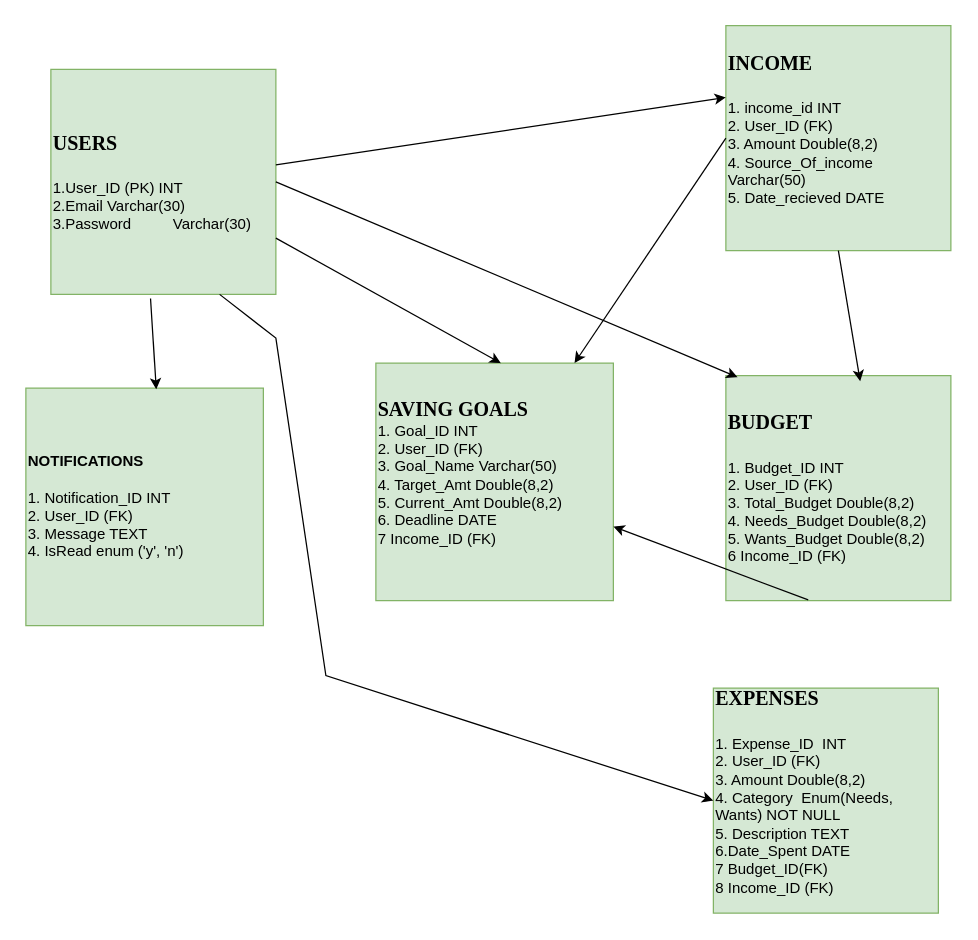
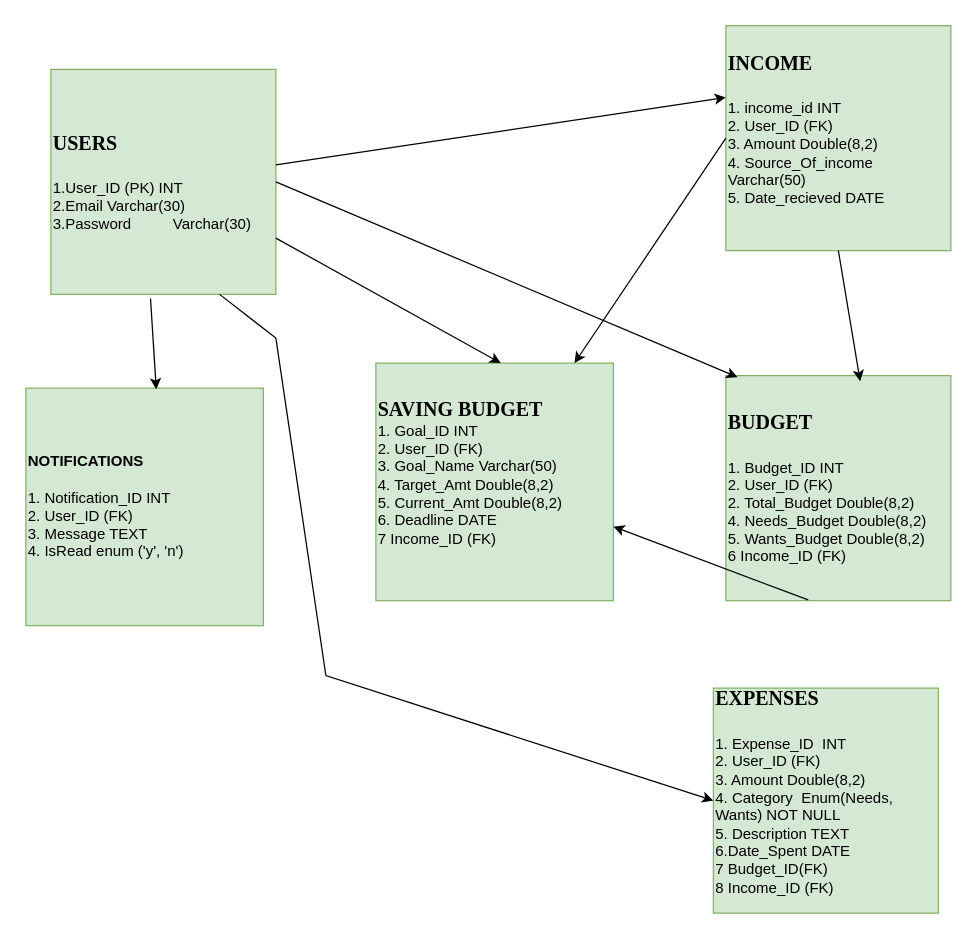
- <mxCell id="6" value="&lt;div style=&quot;text-align: justify;&quot;&gt;&lt;span style=&quot;font-size: 16px; font-family: &amp;quot;Times New Roman&amp;quot;; background-color: initial;&quot;&gt;&lt;b&gt;SAVING GOALS&lt;/b&gt;&lt;/span&gt;&lt;/div&gt;&lt;div style=&quot;text-align: justify;&quot;&gt;1. Goal_ID INT&lt;/div&gt;&lt;div style=&quot;text-align: justify;&quot;&gt;2. User_ID (FK)&lt;/div&gt;&lt;div style=&quot;text-align: justify;&quot;&gt;3. Goal_Name Varchar(50)&lt;/div&gt;&lt;div style=&quot;text-align: justify;&quot;&gt;4. Target_Amt Double(8,2)&lt;/div&gt;&lt;div style=&quot;text-align: justify;&quot;&gt;5. Current_Amt Double(8,2)&lt;/div&gt;&lt;div style=&quot;text-align: justify;&quot;&gt;6. Deadline DATE&lt;/div&gt;&lt;div style=&quot;text-align: justify;&quot;&gt;7 Income_ID (FK)&lt;/div&gt;&lt;div style=&quot;text-align: justify;&quot;&gt;&lt;br&gt;&lt;/div&gt;" style="whiteSpace=wrap;html=1;aspect=fixed;align=left;fillColor=#d5e8d4;strokeColor=#82b366;" parent="1" vertex="1"><mxGeometry x="300" y="290" width="190" height="190" as="geometry" /></mxCell>
+ <mxCell id="6" value="&lt;div style=&quot;text-align: justify;&quot;&gt;&lt;span style=&quot;font-size: 16px; font-family: &amp;quot;Times New Roman&amp;quot;; background-color: initial;&quot;&gt;&lt;b&gt;SAVING BUDGET&lt;/b&gt;&lt;/span&gt;&lt;/div&gt;&lt;div style=&quot;text-align: justify;&quot;&gt;1. Goal_ID INT&lt;/div&gt;&lt;div style=&quot;text-align: justify;&quot;&gt;2. User_ID (FK)&lt;/div&gt;&lt;div style=&quot;text-align: justify;&quot;&gt;3. Goal_Name Varchar(50)&lt;/div&gt;&lt;div style=&quot;text-align: justify;&quot;&gt;4. Target_Amt Double(8,2)&lt;/div&gt;&lt;div style=&quot;text-align: justify;&quot;&gt;5. Current_Amt Double(8,2)&lt;/div&gt;&lt;div style=&quot;text-align: justify;&quot;&gt;6. Deadline DATE&lt;/div&gt;&lt;div style=&quot;text-align: justify;&quot;&gt;7 Income_ID (FK)&lt;/div&gt;&lt;div style=&quot;text-align: justify;&quot;&gt;&lt;br&gt;&lt;/div&gt;" style="whiteSpace=wrap;html=1;aspect=fixed;align=left;fillColor=#d5e8d4;strokeColor=#82b366;" parent="1" vertex="1"><mxGeometry x="300" y="290" width="190" height="190" as="geometry" /></mxCell>
- <mxCell id="4" value="&lt;font face=&quot;Times New Roman&quot; style=&quot;font-size: 16px;&quot;&gt;&lt;b&gt;BUDGET&lt;/b&gt;&lt;/font&gt;&lt;div&gt;&lt;font face=&quot;Times New Roman&quot;&gt;&lt;span style=&quot;font-size: 16px;&quot;&gt;&lt;br&gt;&lt;/span&gt;&lt;/font&gt;&lt;div&gt;1. Budget_ID INT&lt;/div&gt;&lt;div&gt;2. User_ID (FK)&lt;/div&gt;&lt;div&gt;3. Total_Budget Double(8,2)&lt;/div&gt;&lt;div&gt;4. Needs_Budget Double(8,2)&lt;/div&gt;&lt;div&gt;5. Wants_Budget Double(8,2)&lt;/div&gt;&lt;/div&gt;&lt;div&gt;6 Income_ID (FK)&lt;/div&gt;" style="whiteSpace=wrap;html=1;aspect=fixed;align=left;fillColor=#d5e8d4;strokeColor=#82b366;" parent="1" vertex="1"><mxGeometry x="580" y="300" width="180" height="180" as="geometry" /></mxCell>
+ <mxCell id="4" value="&lt;font face=&quot;Times New Roman&quot; style=&quot;font-size: 16px;&quot;&gt;&lt;b&gt;BUDGET&lt;/b&gt;&lt;/font&gt;&lt;div&gt;&lt;font face=&quot;Times New Roman&quot;&gt;&lt;span style=&quot;font-size: 16px;&quot;&gt;&lt;br&gt;&lt;/span&gt;&lt;/font&gt;&lt;div&gt;1. Budget_ID INT&lt;/div&gt;&lt;div&gt;2. User_ID (FK)&lt;/div&gt;&lt;div&gt;2. Total_Budget Double(8,2)&lt;/div&gt;&lt;div&gt;4. Needs_Budget Double(8,2)&lt;/div&gt;&lt;div&gt;5. Wants_Budget Double(8,2)&lt;/div&gt;&lt;/div&gt;&lt;div&gt;6 Income_ID (FK)&lt;/div&gt;" style="whiteSpace=wrap;html=1;aspect=fixed;align=left;fillColor=#d5e8d4;strokeColor=#82b366;" parent="1" vertex="1"><mxGeometry x="580" y="300" width="180" height="180" as="geometry" /></mxCell>
